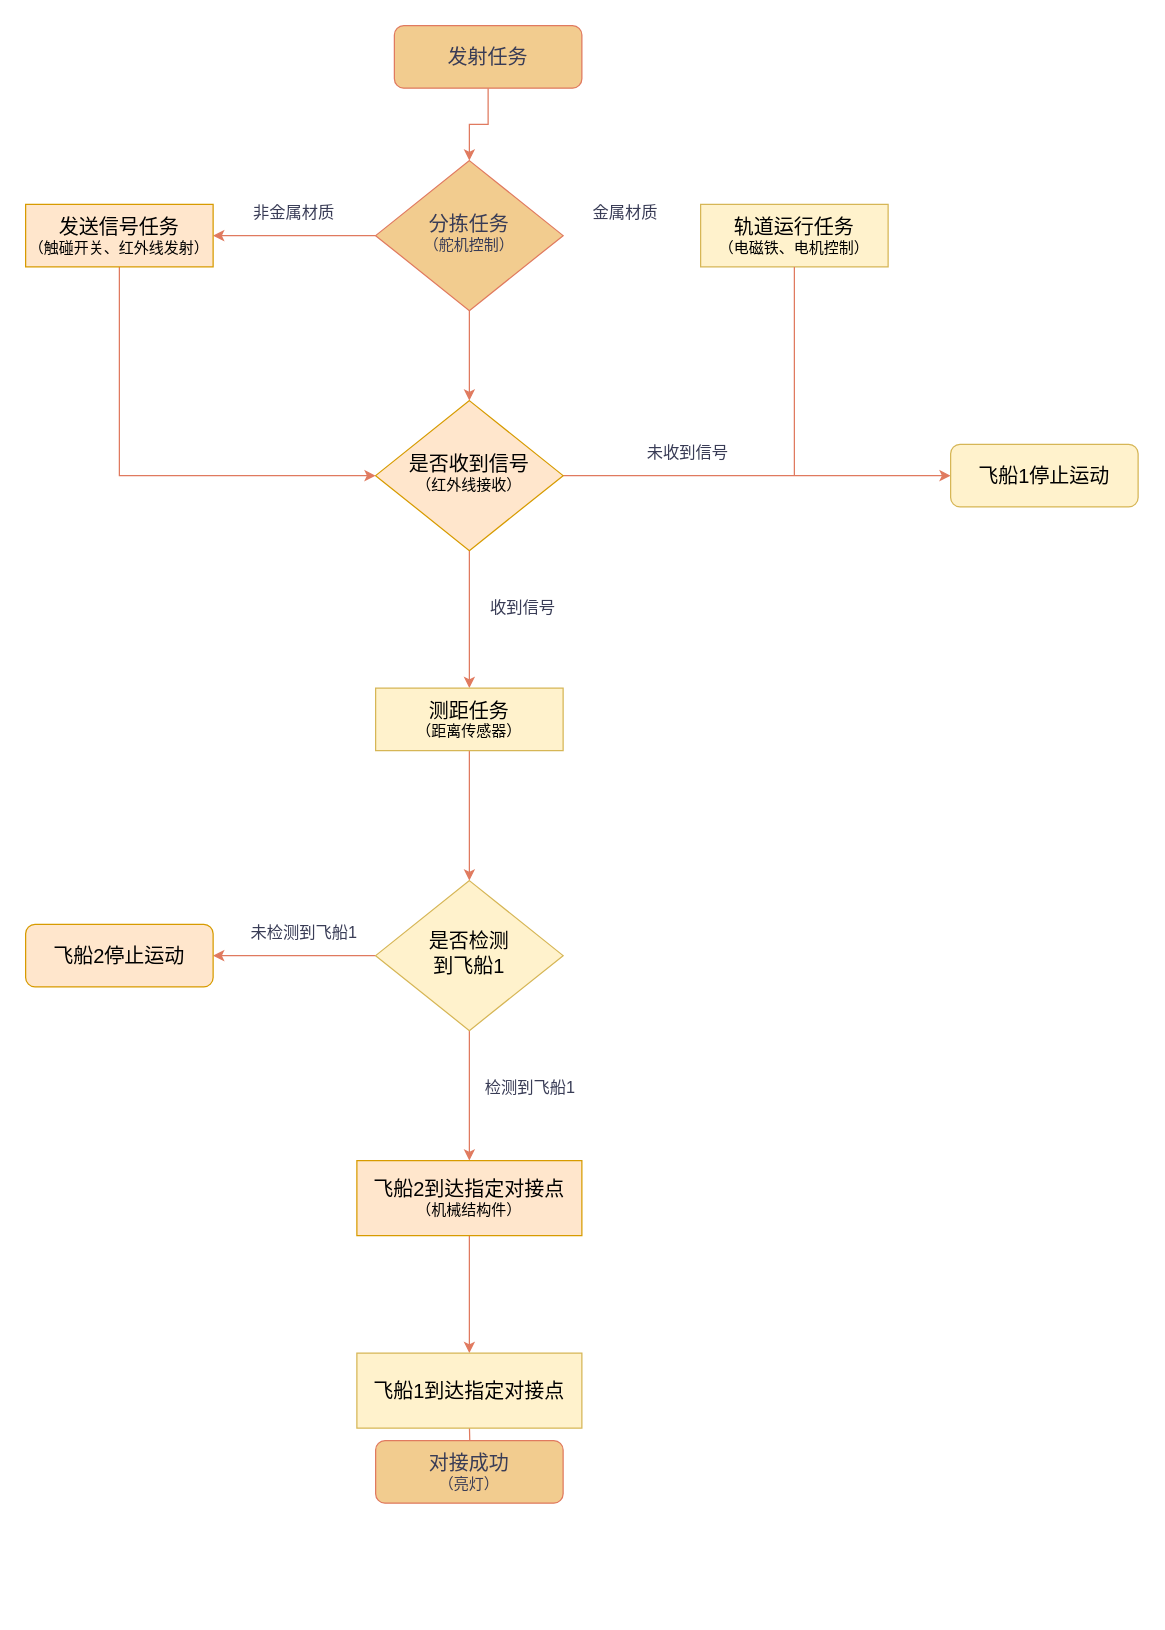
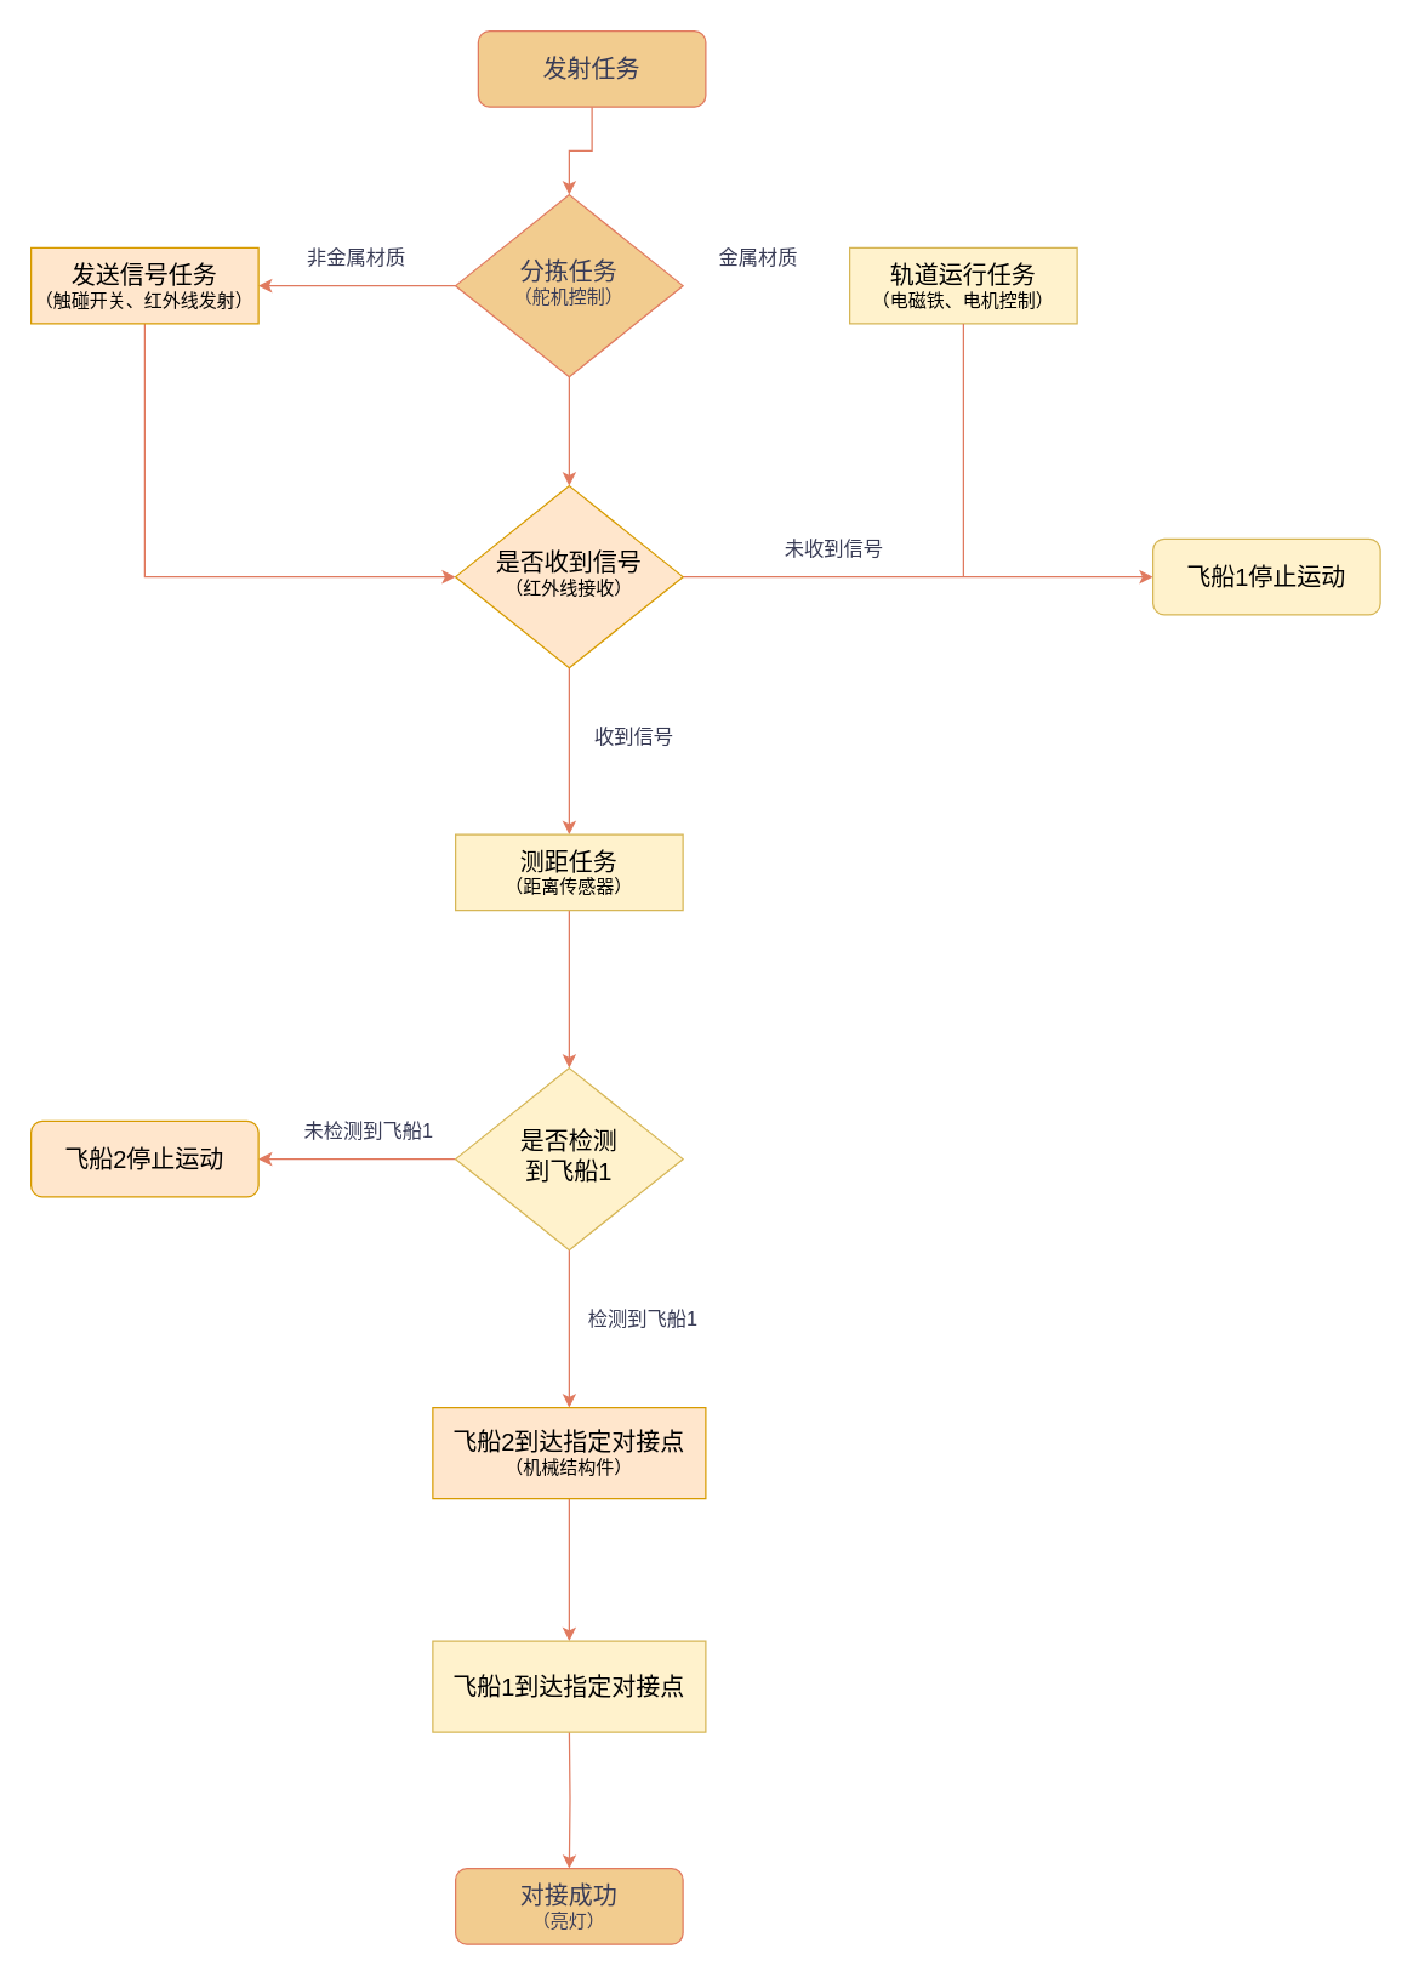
- <mxCell id="24" value="&lt;font style=&quot;&quot;&gt;&lt;span style=&quot;font-size: 16px;&quot;&gt;对接成功&lt;/span&gt;&lt;br&gt;&lt;font style=&quot;font-size: 12px;&quot;&gt;（亮灯）&lt;/font&gt;&lt;br&gt;&lt;/font&gt;" style="rounded=1;whiteSpace=wrap;html=1;fontSize=12;glass=0;strokeWidth=1;shadow=0;aspect=fixed;labelBackgroundColor=none;fillColor=#F2CC8F;strokeColor=#E07A5F;fontColor=#393C56;" vertex="1" parent="1"><mxGeometry x="300" y="1152" width="150" height="50" as="geometry" /></mxCell>
+ <mxCell id="24" value="&lt;font style=&quot;&quot;&gt;&lt;span style=&quot;font-size: 16px;&quot;&gt;对接成功&lt;/span&gt;&lt;br&gt;&lt;font style=&quot;font-size: 12px;&quot;&gt;（亮灯）&lt;/font&gt;&lt;br&gt;&lt;/font&gt;" style="rounded=1;whiteSpace=wrap;html=1;fontSize=12;glass=0;strokeWidth=1;shadow=0;aspect=fixed;labelBackgroundColor=none;fillColor=#F2CC8F;strokeColor=#E07A5F;fontColor=#393C56;" vertex="1" parent="1"><mxGeometry x="300" y="1232" width="150" height="50" as="geometry" /></mxCell>
